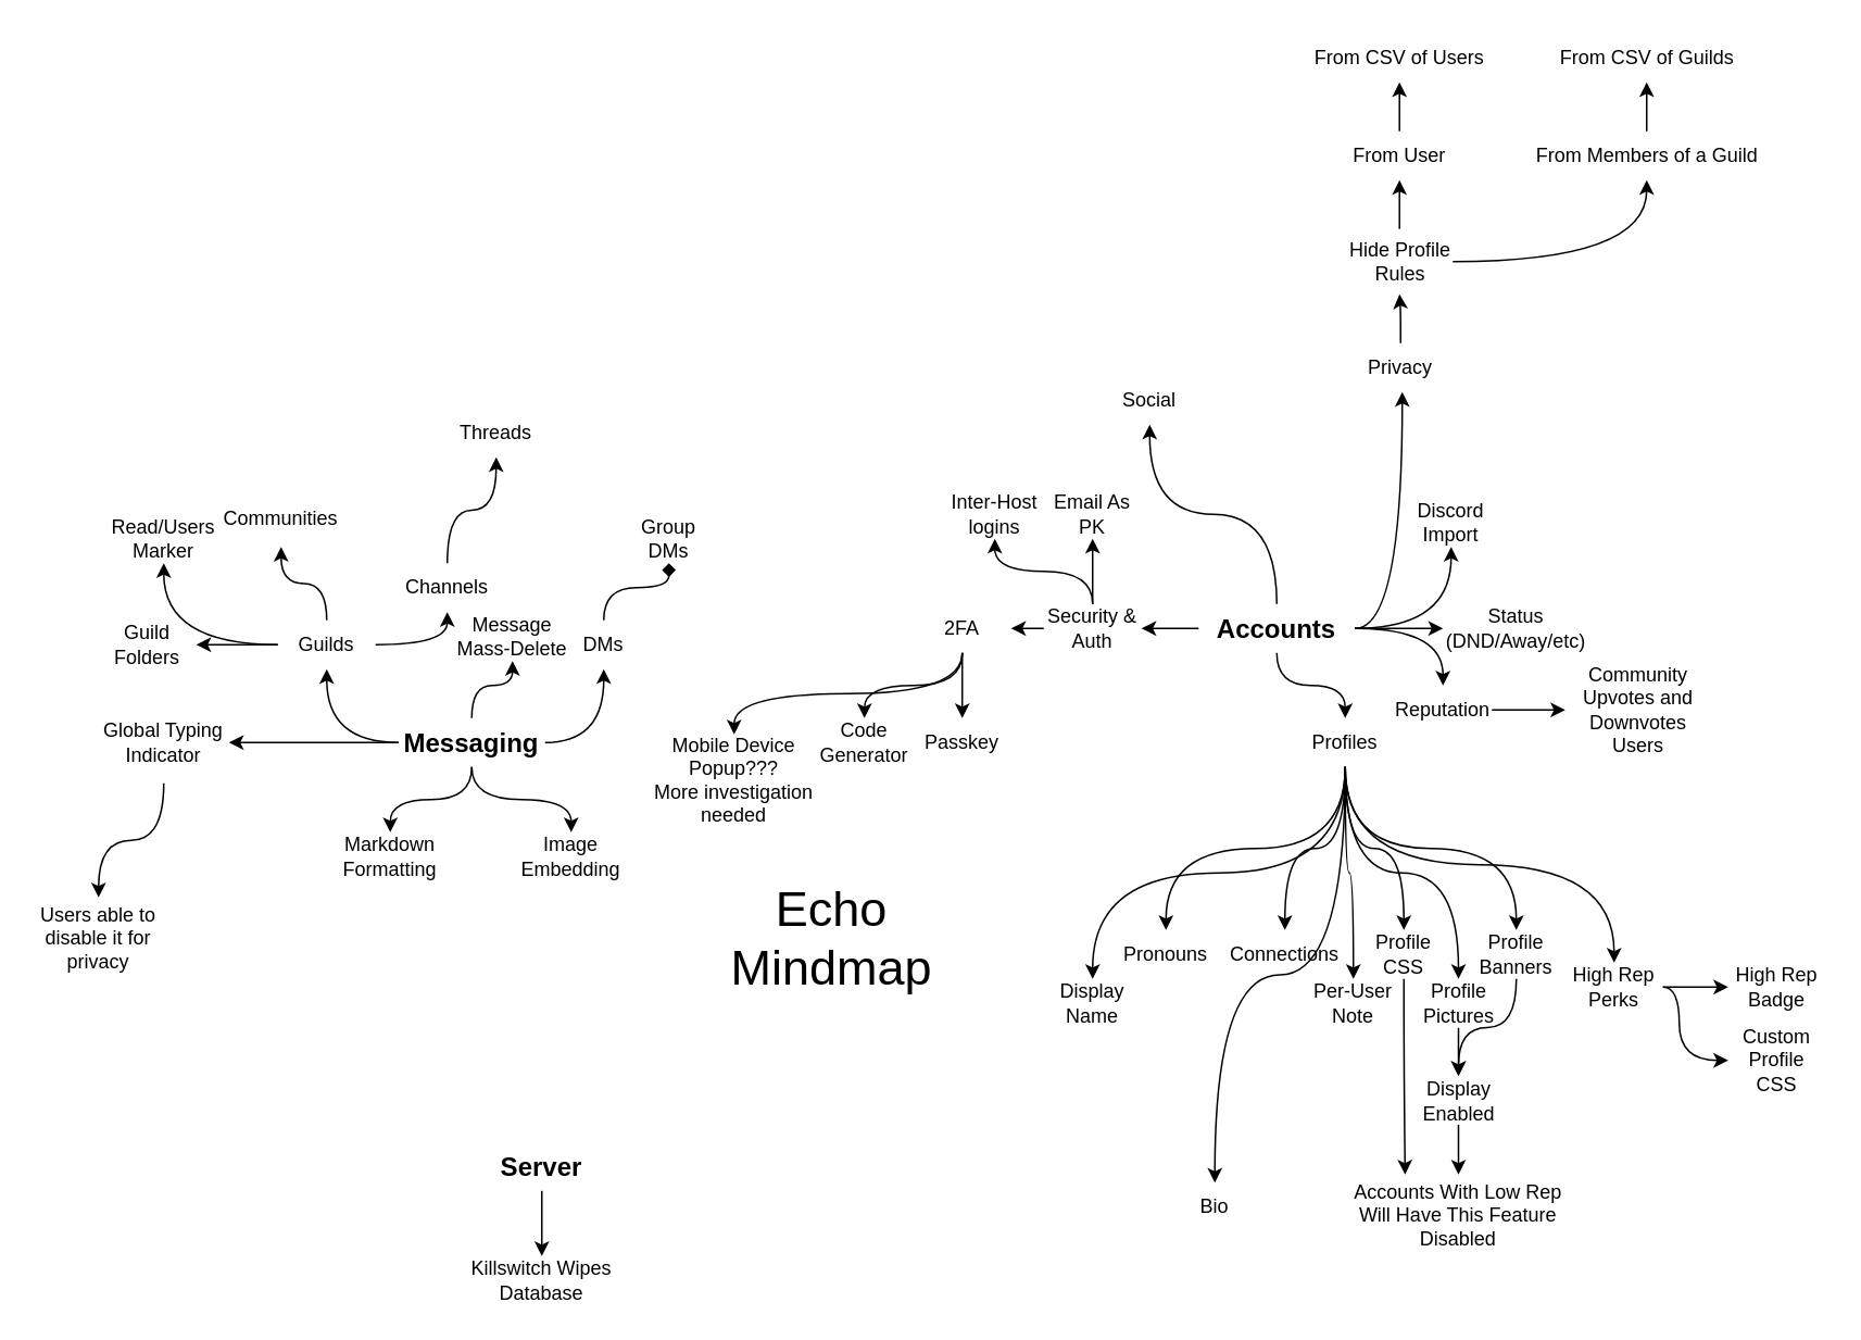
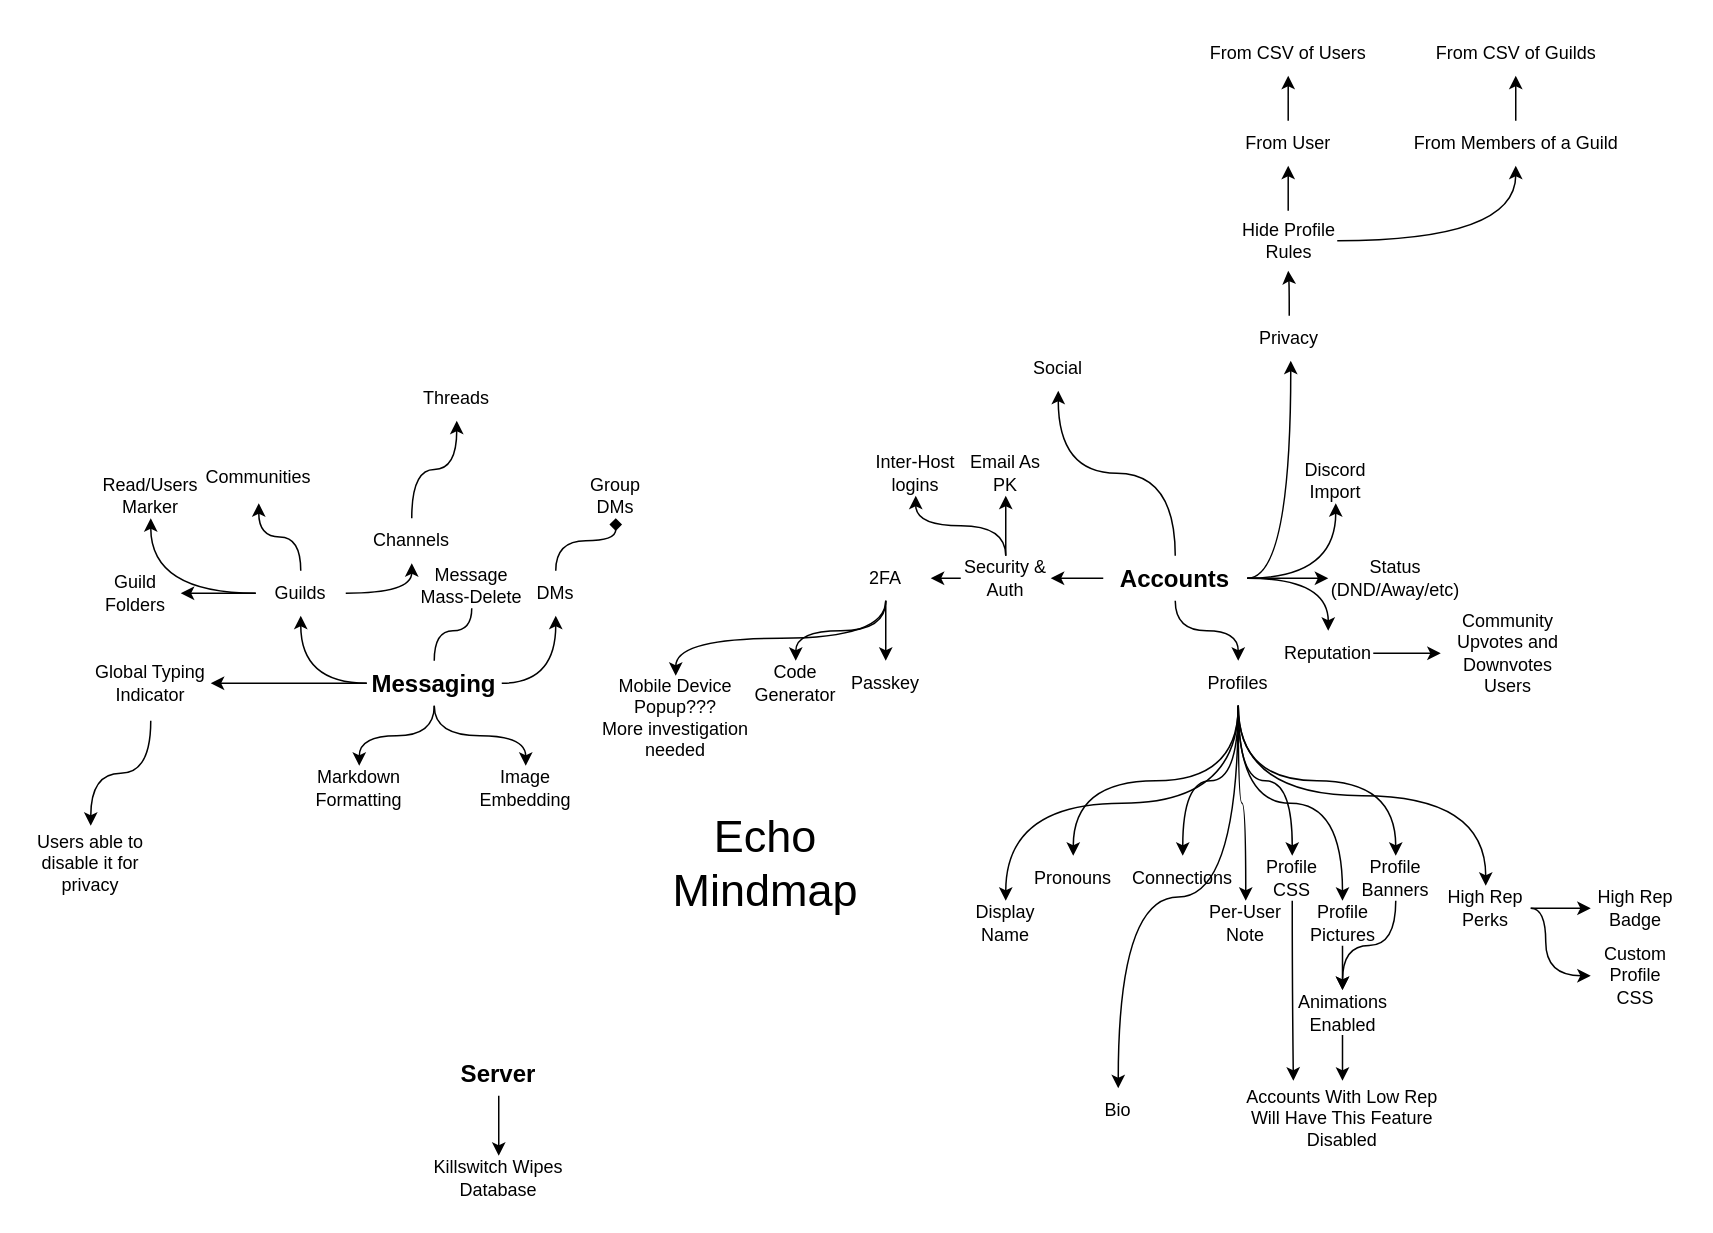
- <mxCell id="6" style="edgeStyle=orthogonalEdgeStyle;rounded=0;orthogonalLoop=1;jettySize=auto;html=1;curved=1;" parent="1" source="9" target="38" edge="1"><mxGeometry relative="1" as="geometry" /></mxCell>
+ <mxCell id="6" style="edgeStyle=orthogonalEdgeStyle;rounded=0;orthogonalLoop=1;jettySize=auto;html=1;curved=1;endArrow=none;" parent="1" source="9" target="38" edge="1"><mxGeometry relative="1" as="geometry" /></mxCell>
- <mxCell id="77" value="Display Enabled" style="text;html=1;align=center;verticalAlign=middle;whiteSpace=wrap;rounded=0;" parent="1" vertex="1"><mxGeometry x="864.5" y="659.5" width="60" height="30" as="geometry" /></mxCell>
+ <mxCell id="77" value="Animations Enabled" style="text;html=1;align=center;verticalAlign=middle;whiteSpace=wrap;rounded=0;" parent="1" vertex="1"><mxGeometry x="864.5" y="659.5" width="60" height="30" as="geometry" /></mxCell>
